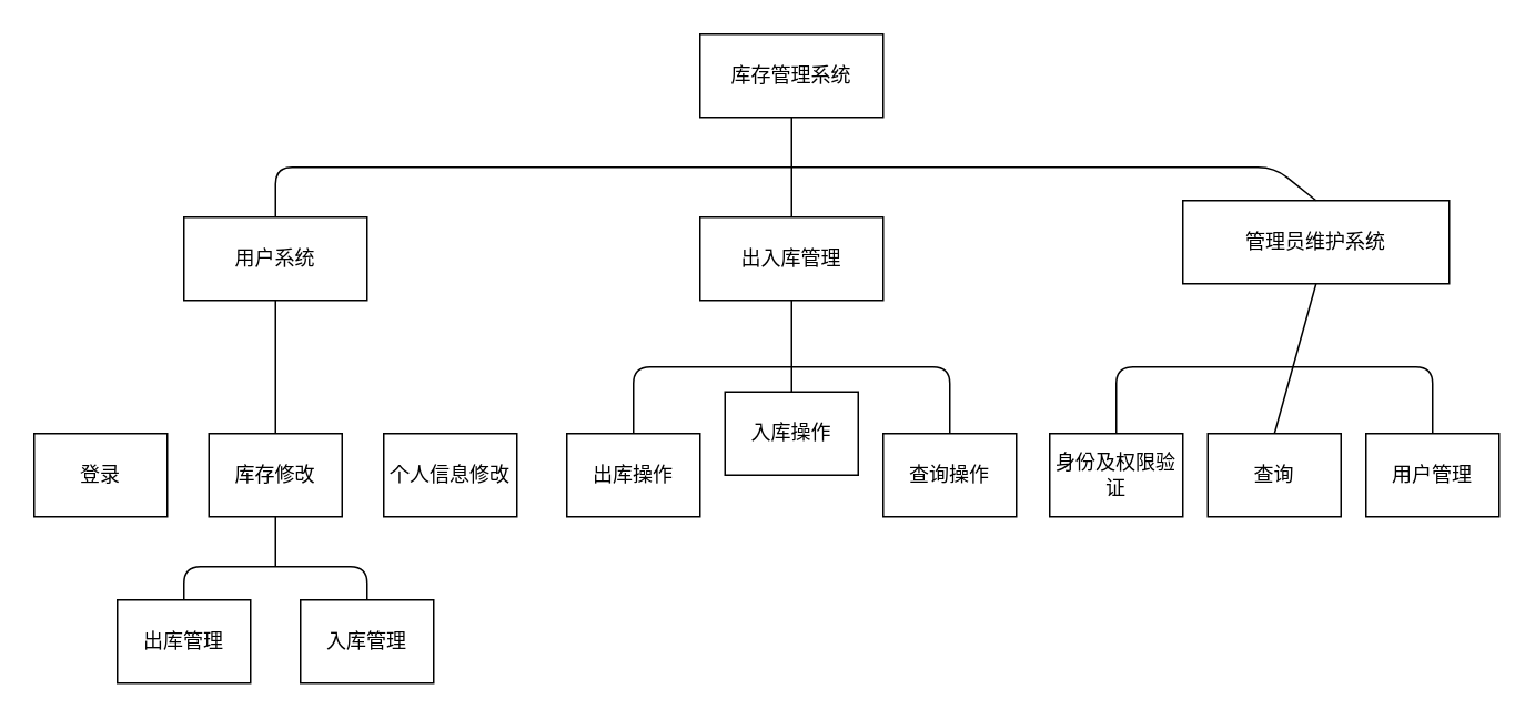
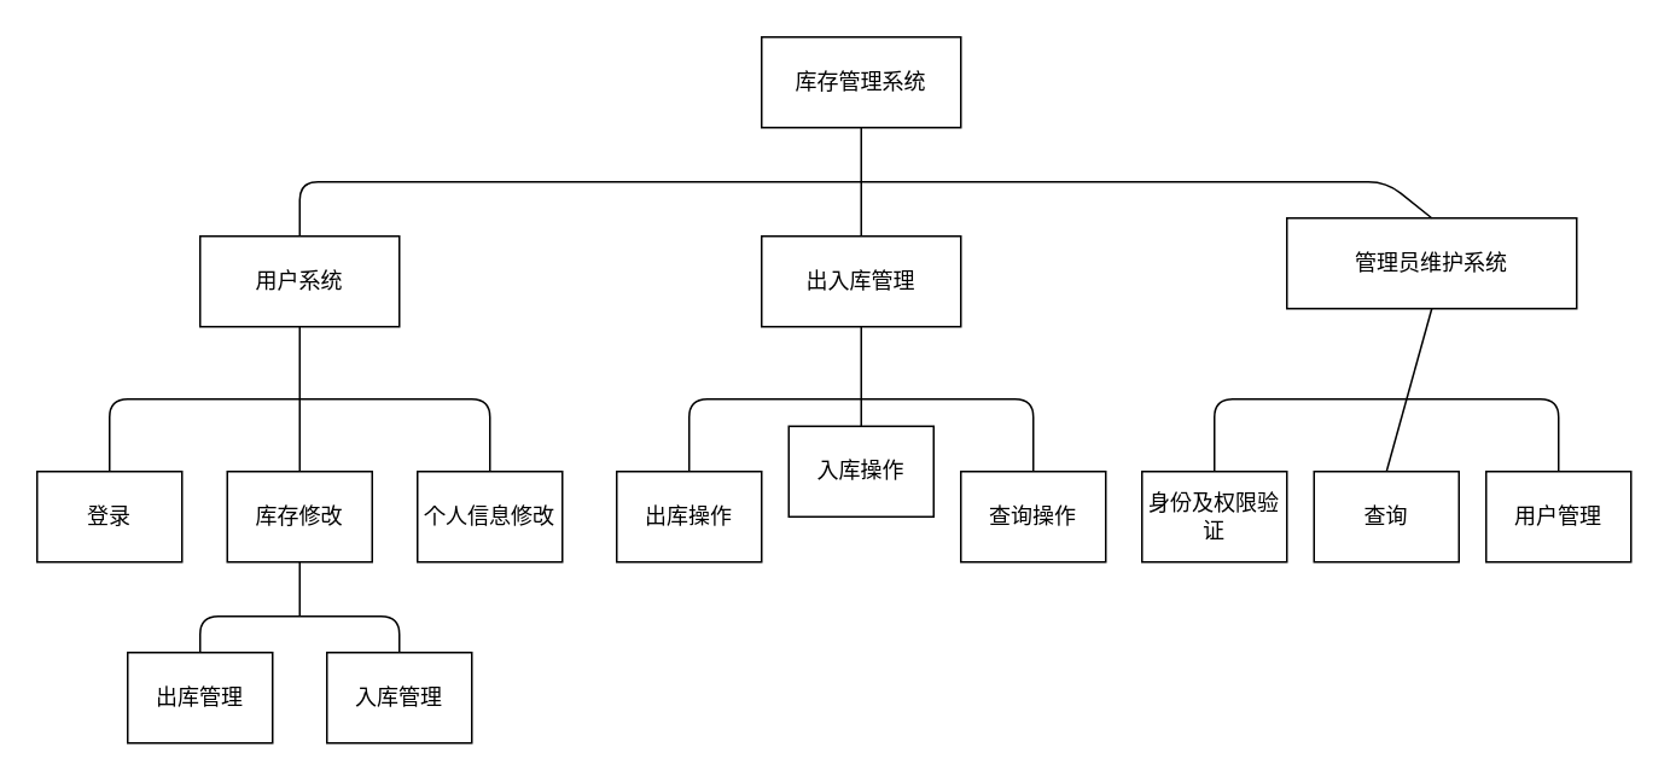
+ <mxCell id="20" value="" style="endArrow=none;html=1;entryX=0.5;entryY=0;entryDx=0;entryDy=0;exitX=0.5;exitY=0;exitDx=0;exitDy=0;" edge="1" parent="1" source="6" target="8"><mxGeometry width="50" height="50" relative="1" as="geometry"><mxPoint x="20" y="480" as="sourcePoint" /><mxPoint x="70" y="430" as="targetPoint" /><Array as="points"><mxPoint x="60" y="220" /><mxPoint x="170" y="220" /><mxPoint x="270" y="220" /></Array></mxGeometry></mxCell>
